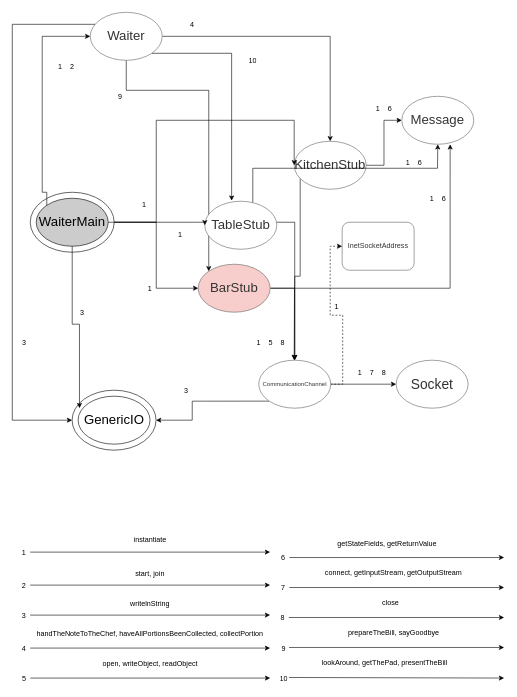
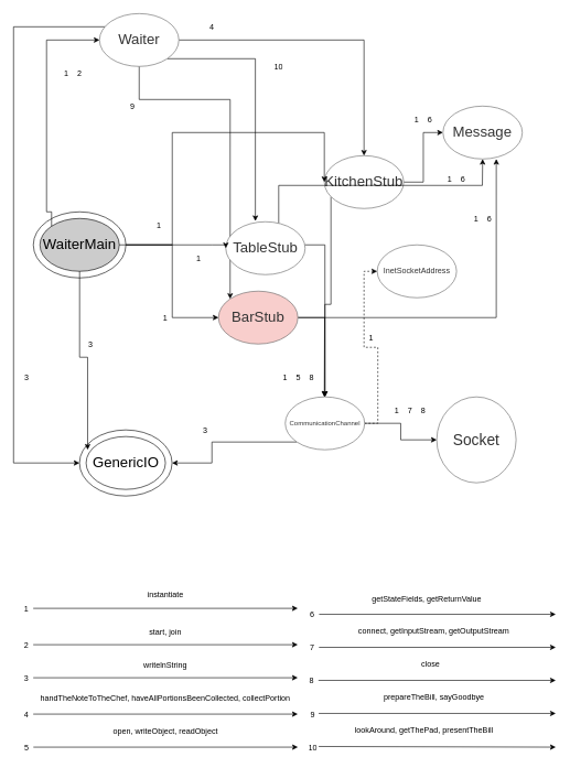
- <mxCell id="57" value="InetSocketAddress" style="whiteSpace=wrap;html=1;fillColor=#FFFFFF;fontColor=#333333;strokeColor=#666666;rounded=1;" parent="1" vertex="1"><mxGeometry x="570" y="370" width="120" height="80" as="geometry" /></mxCell>
+ <mxCell id="57" value="InetSocketAddress" style="ellipse;whiteSpace=wrap;html=1;fillColor=#FFFFFF;fontColor=#333333;strokeColor=#666666;" parent="1" vertex="1"><mxGeometry x="570" y="370" width="120" height="80" as="geometry" /></mxCell>
- <mxCell id="58" value="&lt;font style=&quot;font-size: 23px;&quot;&gt;Socket&lt;/font&gt;" style="ellipse;whiteSpace=wrap;html=1;fillColor=#FFFFFF;fontColor=#333333;strokeColor=#666666;" parent="1" vertex="1"><mxGeometry x="660" y="600" width="120" height="80" as="geometry" /></mxCell>
+ <mxCell id="58" value="&lt;font style=&quot;font-size: 23px;&quot;&gt;Socket&lt;/font&gt;" style="ellipse;whiteSpace=wrap;html=1;fillColor=#FFFFFF;fontColor=#333333;strokeColor=#666666;" parent="1" vertex="1"><mxGeometry x="660" y="600" width="120" height="130" as="geometry" /></mxCell>
